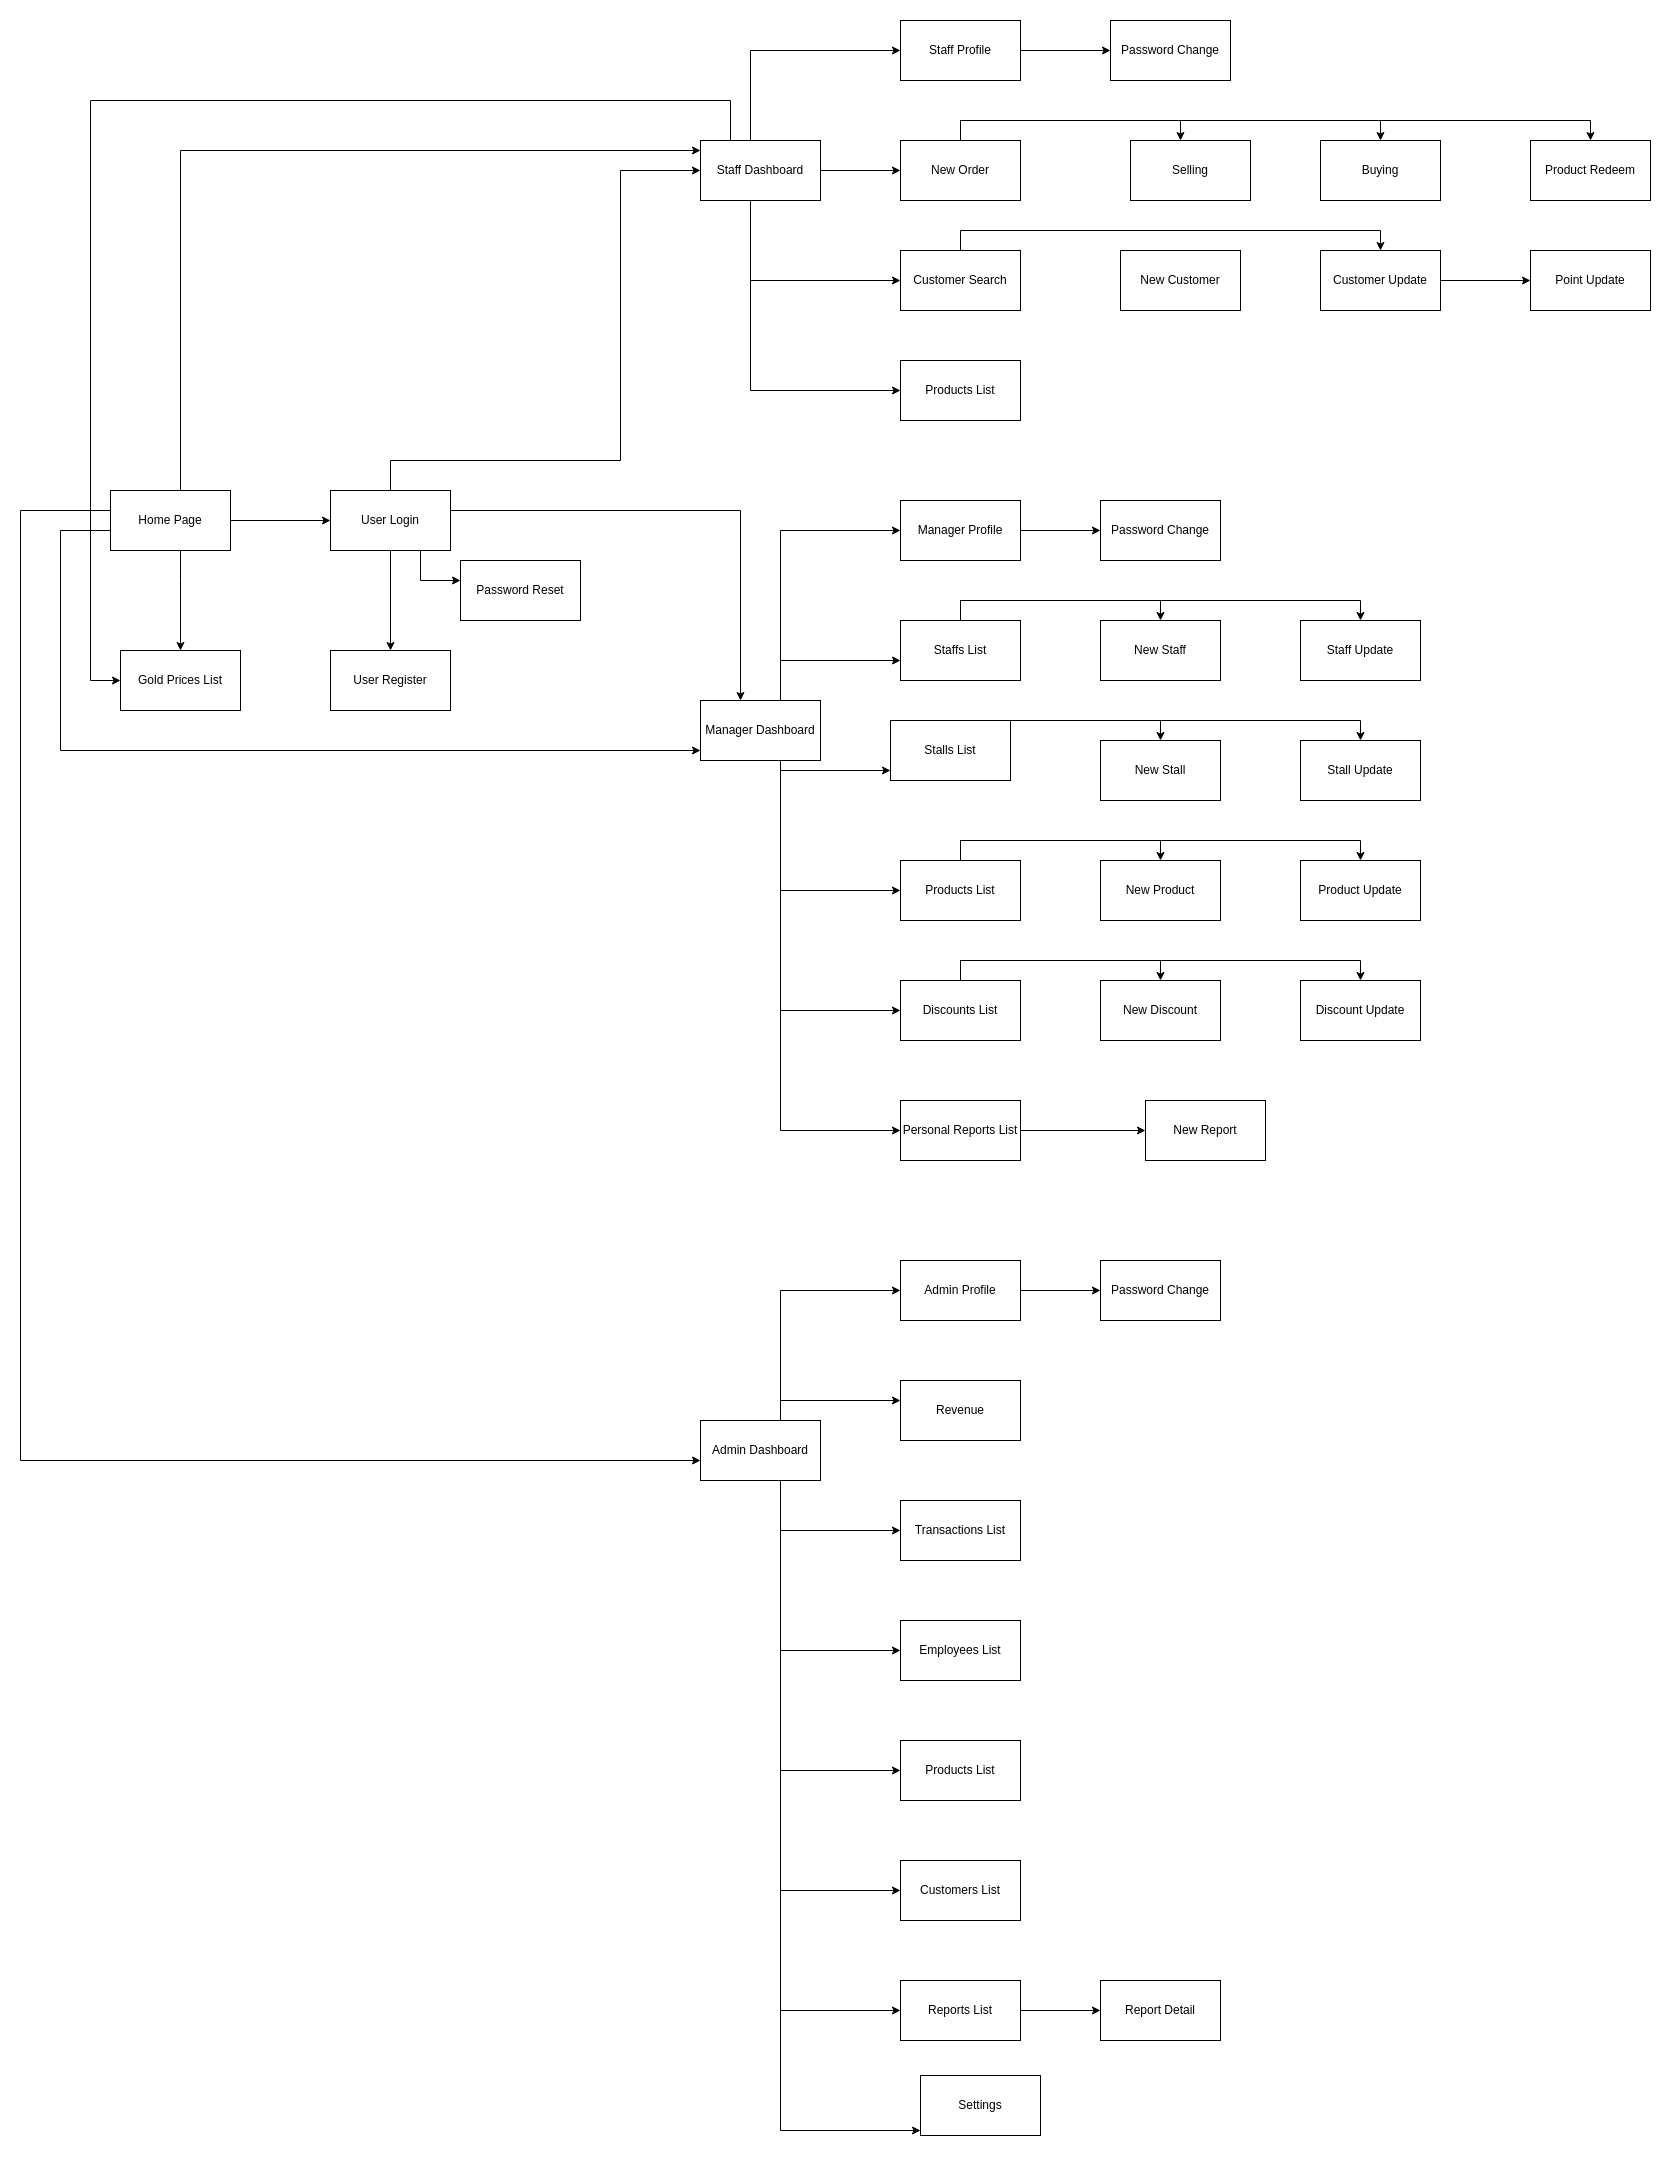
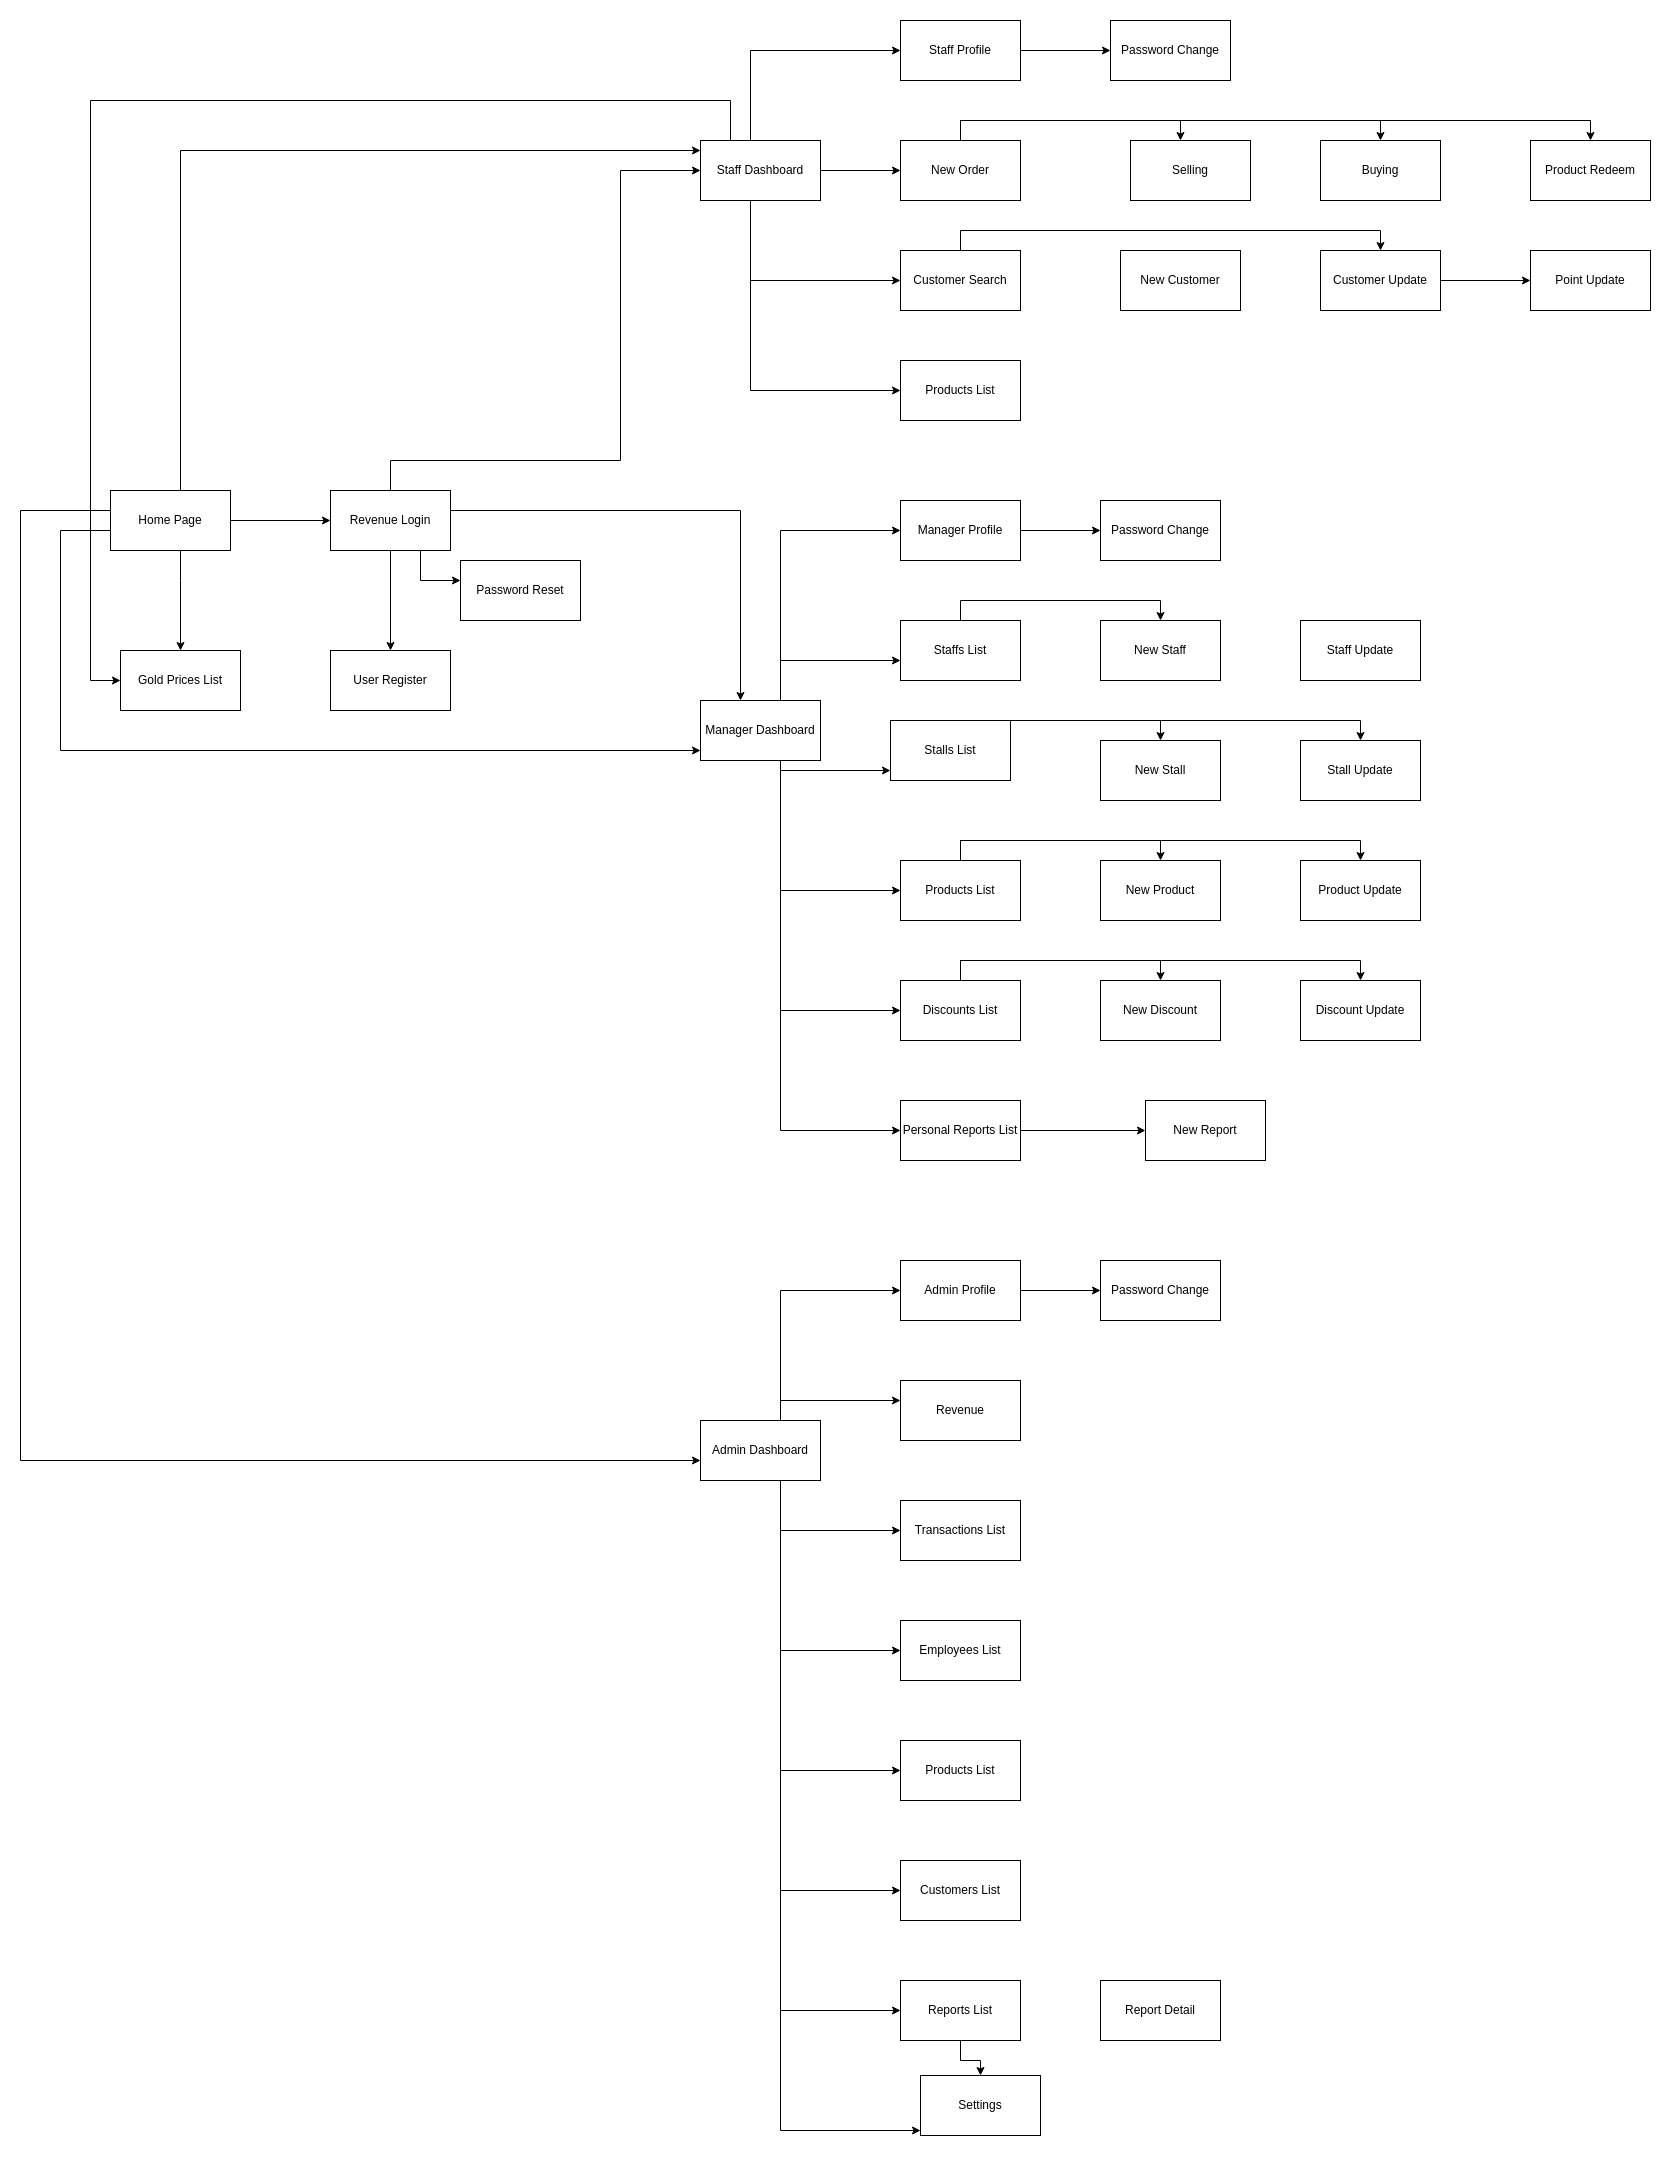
- <mxCell id="12" value="User Login" style="rounded=0;whiteSpace=wrap;html=1;" parent="1" vertex="1"><mxGeometry x="330" y="490" width="120" height="60" as="geometry" /></mxCell>
+ <mxCell id="12" value="Revenue Login" style="rounded=0;whiteSpace=wrap;html=1;" parent="1" vertex="1"><mxGeometry x="330" y="490" width="120" height="60" as="geometry" /></mxCell>
- <mxCell id="50" style="edgeStyle=orthogonalEdgeStyle;rounded=0;orthogonalLoop=1;jettySize=auto;html=1;" edge="1" parent="1" source="51" target="53"><mxGeometry relative="1" as="geometry"><Array as="points"><mxPoint x="960" y="600" /><mxPoint x="1360" y="600" /></Array></mxGeometry></mxCell>
- <mxCell id="86" value="" style="edgeStyle=orthogonalEdgeStyle;rounded=0;orthogonalLoop=1;jettySize=auto;html=1;" edge="1" parent="1" source="87" target="91"><mxGeometry relative="1" as="geometry" /></mxCell>
+ <mxCell id="86" value="" style="edgeStyle=orthogonalEdgeStyle;rounded=0;orthogonalLoop=1;jettySize=auto;html=1;" edge="1" parent="1" source="87" target="92"><mxGeometry relative="1" as="geometry" /></mxCell>
